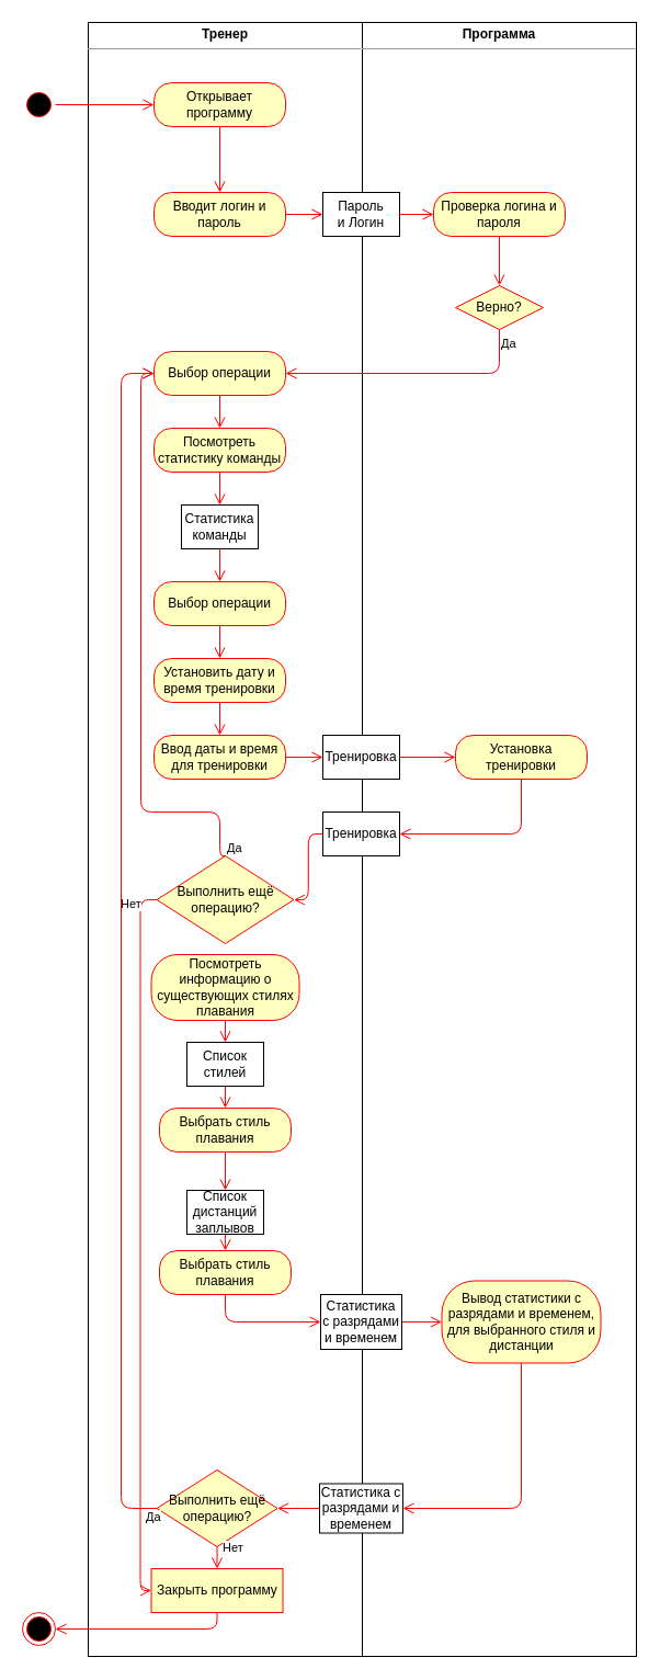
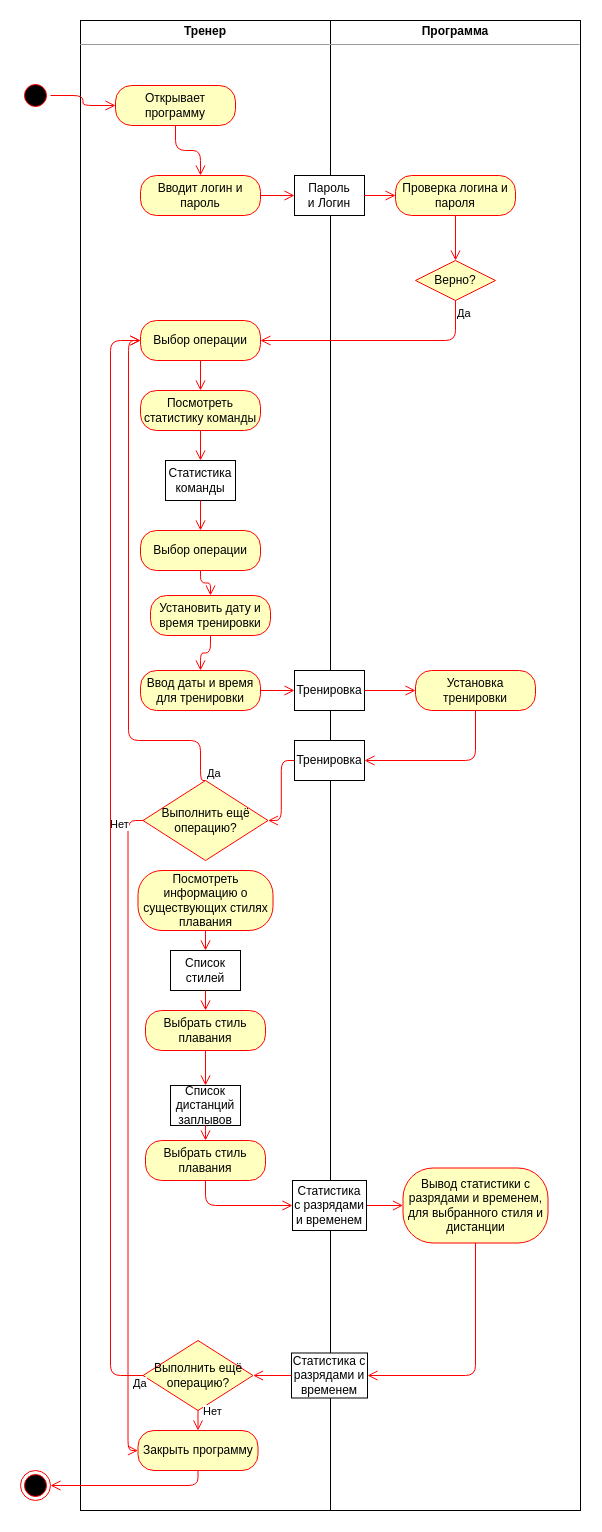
- <mxCell id="6" value="Открывает программу" style="rounded=1;whiteSpace=wrap;html=1;arcSize=40;fontColor=#000000;fillColor=#ffffc0;strokeColor=#ff0000;" parent="1" vertex="1"><mxGeometry x="140" y="75" width="120" height="40" as="geometry" /></mxCell>
+ <mxCell id="6" value="Открывает программу" style="rounded=1;whiteSpace=wrap;html=1;arcSize=40;fontColor=#000000;fillColor=#ffffc0;strokeColor=#ff0000;" parent="1" vertex="1"><mxGeometry x="115" y="85" width="120" height="40" as="geometry" /></mxCell>
- <mxCell id="17" value="Установить дату и время тренировки" style="rounded=1;whiteSpace=wrap;html=1;arcSize=40;fontColor=#000000;fillColor=#ffffc0;strokeColor=#ff0000;" parent="1" vertex="1"><mxGeometry x="140" y="600" width="120" height="40" as="geometry" /></mxCell>
+ <mxCell id="17" value="Установить дату и время тренировки" style="rounded=1;whiteSpace=wrap;html=1;arcSize=40;fontColor=#000000;fillColor=#ffffc0;strokeColor=#ff0000;" parent="1" vertex="1"><mxGeometry x="150" y="595" width="120" height="40" as="geometry" /></mxCell>
- <mxCell id="31" value="Закрыть программу" style="whiteSpace=wrap;html=1;arcSize=40;fontColor=#000000;fillColor=#ffffc0;strokeColor=#ff0000;rounded=0;" parent="1" vertex="1"><mxGeometry x="137.5" y="1430" width="120" height="40" as="geometry" /></mxCell>
+ <mxCell id="31" value="Закрыть программу" style="rounded=1;whiteSpace=wrap;html=1;arcSize=40;fontColor=#000000;fillColor=#ffffc0;strokeColor=#ff0000;" parent="1" vertex="1"><mxGeometry x="137.5" y="1430" width="120" height="40" as="geometry" /></mxCell>
